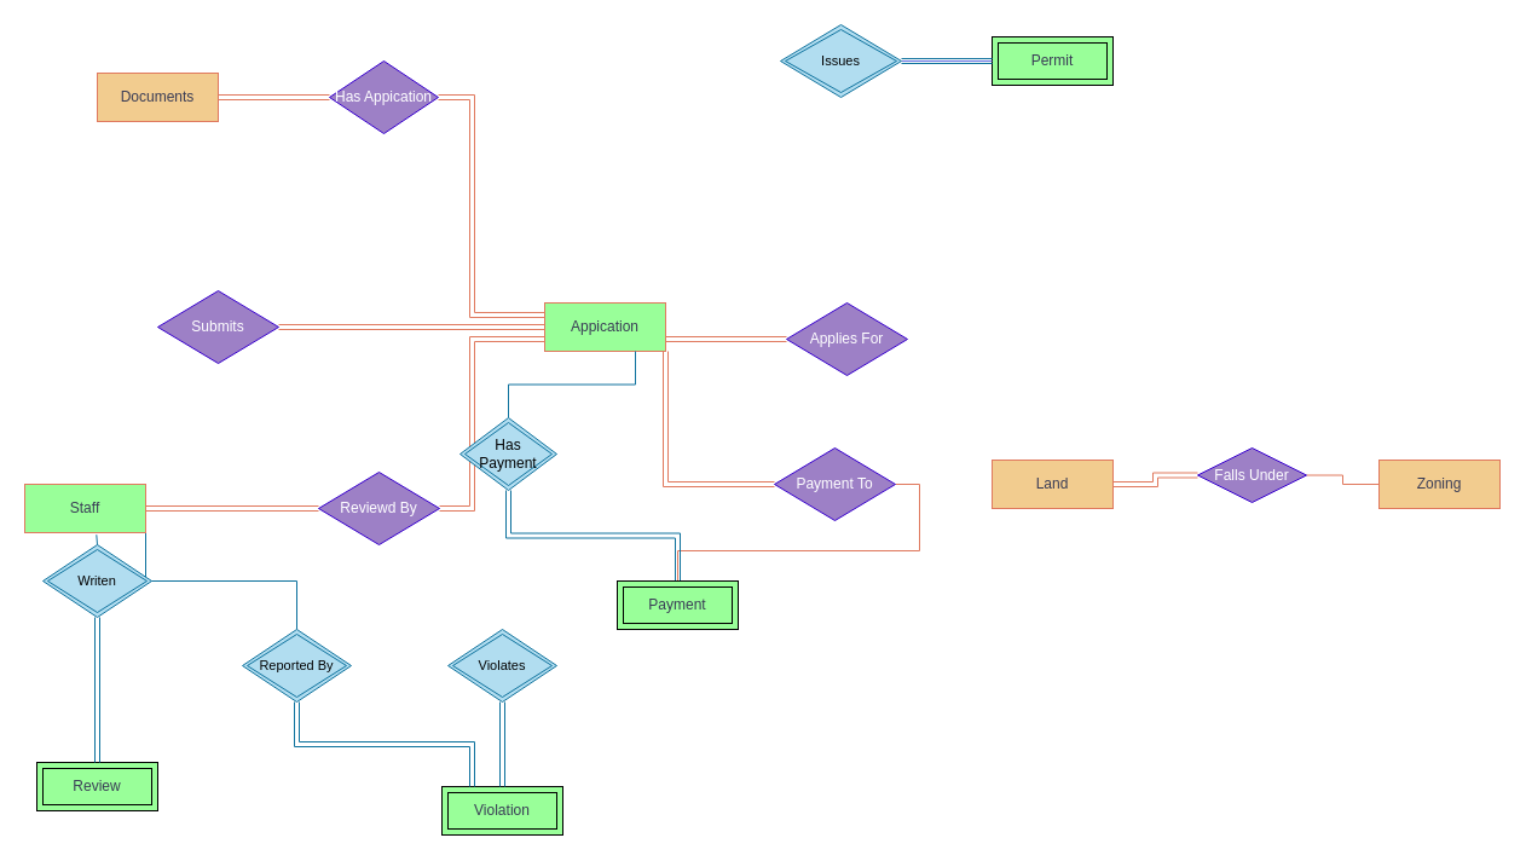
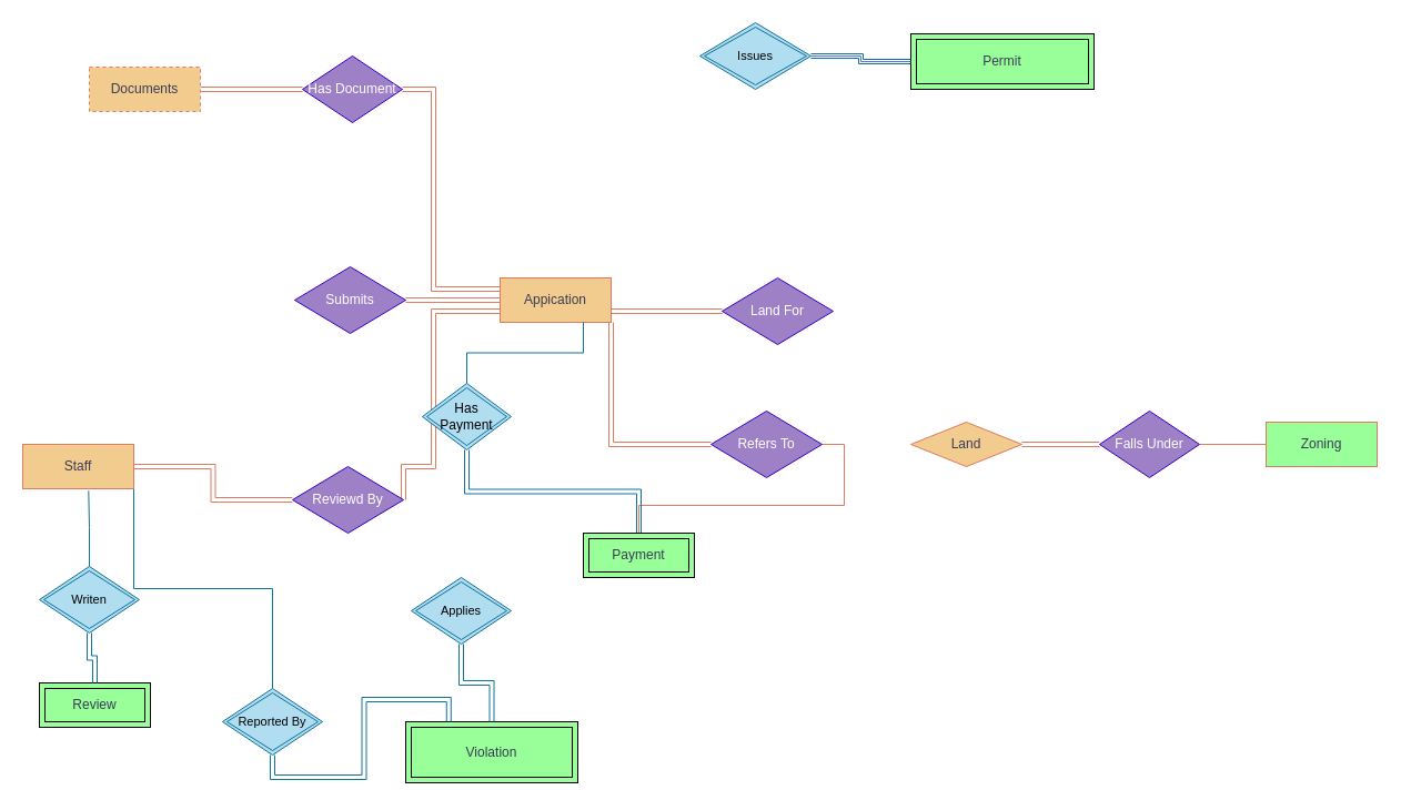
- <mxCell id="29" value="Issues" style="shape=rhombus;double=1;perimeter=rhombusPerimeter;whiteSpace=wrap;html=1;align=center;strokeColor=#10739e;fontFamily=Helvetica;fontSize=11;labelBackgroundColor=none;fillColor=#b1ddf0;" vertex="1" parent="1"><mxGeometry x="645" y="20" width="100" height="60" as="geometry" /></mxCell>
+ <mxCell id="29" value="Issues" style="shape=rhombus;double=1;perimeter=rhombusPerimeter;whiteSpace=wrap;html=1;align=center;strokeColor=#10739e;fontFamily=Helvetica;fontSize=11;labelBackgroundColor=none;fillColor=#b1ddf0;" vertex="1" parent="1"><mxGeometry x="630" y="20" width="100" height="60" as="geometry" /></mxCell>
- <mxCell id="13" value="Permit" style="shape=ext;margin=3;double=1;whiteSpace=wrap;html=1;align=center;strokeColor=#000000;fontColor=#393C56;fillColor=#99FF99;" vertex="1" parent="1"><mxGeometry x="820" y="30" width="100" height="40" as="geometry" /></mxCell>
+ <mxCell id="13" value="Permit" style="shape=ext;margin=3;double=1;whiteSpace=wrap;html=1;align=center;strokeColor=#000000;fontColor=#393C56;fillColor=#99FF99;" vertex="1" parent="1"><mxGeometry x="820" y="30" width="165" height="50" as="geometry" /></mxCell>
- <mxCell id="12" value="Documents" style="whiteSpace=wrap;html=1;align=center;strokeColor=#E07A5F;fontColor=#393C56;fillColor=#F2CC8F;" vertex="1" parent="1"><mxGeometry x="80" y="60" width="100" height="40" as="geometry" /></mxCell>
+ <mxCell id="12" value="Documents" style="whiteSpace=wrap;html=1;align=center;strokeColor=#E07A5F;fontColor=#393C56;fillColor=#F2CC8F;dashed=1;" vertex="1" parent="1"><mxGeometry x="80" y="60" width="100" height="40" as="geometry" /></mxCell>
- <mxCell id="26" value="Has Appication" style="shape=rhombus;perimeter=rhombusPerimeter;whiteSpace=wrap;html=1;align=center;strokeColor=#3700CC;fontColor=#ffffff;fillColor=light-dark(#9d80c6, #ffa7ff);" vertex="1" parent="1"><mxGeometry x="272" y="50" width="90" height="60" as="geometry" /></mxCell>
+ <mxCell id="26" value="Has Document" style="shape=rhombus;perimeter=rhombusPerimeter;whiteSpace=wrap;html=1;align=center;strokeColor=#3700CC;fontColor=#ffffff;fillColor=light-dark(#9d80c6, #ffa7ff);" vertex="1" parent="1"><mxGeometry x="272" y="50" width="90" height="60" as="geometry" /></mxCell>
- <mxCell id="17" value="Submits" style="shape=rhombus;perimeter=rhombusPerimeter;whiteSpace=wrap;html=1;align=center;strokeColor=#3700CC;fontColor=#ffffff;fillColor=light-dark(#9d80c6, #ffa7ff);" vertex="1" parent="1"><mxGeometry x="130" y="240" width="100" height="60" as="geometry" /></mxCell>
+ <mxCell id="17" value="Submits" style="shape=rhombus;perimeter=rhombusPerimeter;whiteSpace=wrap;html=1;align=center;strokeColor=#3700CC;fontColor=#ffffff;fillColor=light-dark(#9d80c6, #ffa7ff);" vertex="1" parent="1"><mxGeometry x="265" y="240" width="100" height="60" as="geometry" /></mxCell>
- <mxCell id="4" value="Appication" style="whiteSpace=wrap;html=1;align=center;labelBackgroundColor=none;fillColor=#99ff99;strokeColor=#E07A5F;fontColor=#393C56;" vertex="1" parent="1"><mxGeometry x="450" y="250" width="100" height="40" as="geometry" /></mxCell>
+ <mxCell id="4" value="Appication" style="whiteSpace=wrap;html=1;align=center;labelBackgroundColor=none;fillColor=#F2CC8F;strokeColor=#E07A5F;fontColor=#393C56;" vertex="1" parent="1"><mxGeometry x="450" y="250" width="100" height="40" as="geometry" /></mxCell>
- <mxCell id="19" value="Applies For" style="shape=rhombus;perimeter=rhombusPerimeter;whiteSpace=wrap;html=1;align=center;strokeColor=#3700CC;fontColor=#ffffff;fillColor=light-dark(#9d80c6, #ffa7ff);" vertex="1" parent="1"><mxGeometry x="650" y="250" width="100" height="60" as="geometry" /></mxCell>
+ <mxCell id="19" value="Land For" style="shape=rhombus;perimeter=rhombusPerimeter;whiteSpace=wrap;html=1;align=center;strokeColor=#3700CC;fontColor=#ffffff;fillColor=light-dark(#9d80c6, #ffa7ff);" vertex="1" parent="1"><mxGeometry x="650" y="250" width="100" height="60" as="geometry" /></mxCell>
- <mxCell id="23" value="Falls Under" style="shape=rhombus;perimeter=rhombusPerimeter;whiteSpace=wrap;html=1;align=center;strokeColor=#3700CC;fontColor=#ffffff;fillColor=light-dark(#9d80c6, #ffa7ff);" vertex="1" parent="1"><mxGeometry x="990" y="370" width="90" height="45" as="geometry" /></mxCell>
+ <mxCell id="23" value="Falls Under" style="shape=rhombus;perimeter=rhombusPerimeter;whiteSpace=wrap;html=1;align=center;strokeColor=#3700CC;fontColor=#ffffff;fillColor=light-dark(#9d80c6, #ffa7ff);" vertex="1" parent="1"><mxGeometry x="990" y="370" width="90" height="60" as="geometry" /></mxCell>
- <mxCell id="21" value="Payment To" style="shape=rhombus;perimeter=rhombusPerimeter;whiteSpace=wrap;html=1;align=center;strokeColor=#3700CC;fontColor=#ffffff;fillColor=light-dark(#9d80c6, #ffa7ff);" vertex="1" parent="1"><mxGeometry x="640" y="370" width="100" height="60" as="geometry" /></mxCell>
+ <mxCell id="21" value="Refers To" style="shape=rhombus;perimeter=rhombusPerimeter;whiteSpace=wrap;html=1;align=center;strokeColor=#3700CC;fontColor=#ffffff;fillColor=light-dark(#9d80c6, #ffa7ff);" vertex="1" parent="1"><mxGeometry x="640" y="370" width="100" height="60" as="geometry" /></mxCell>
- <mxCell id="6" value="Land" style="whiteSpace=wrap;html=1;align=center;strokeColor=#E07A5F;fontColor=#393C56;fillColor=#F2CC8F;" vertex="1" parent="1"><mxGeometry x="820" y="380" width="100" height="40" as="geometry" /></mxCell>
+ <mxCell id="6" value="Land" style="rhombus;whiteSpace=wrap;html=1;align=center;strokeColor=#E07A5F;fontColor=#393C56;fillColor=#F2CC8F;" vertex="1" parent="1"><mxGeometry x="820" y="380" width="100" height="40" as="geometry" /></mxCell>
- <mxCell id="7" value="Zoning" style="whiteSpace=wrap;html=1;align=center;strokeColor=#E07A5F;fontColor=#393C56;fillColor=#F2CC8F;" vertex="1" parent="1"><mxGeometry x="1140" y="380" width="100" height="40" as="geometry" /></mxCell>
+ <mxCell id="7" value="Zoning" style="whiteSpace=wrap;html=1;align=center;strokeColor=#E07A5F;fontColor=#393C56;fillColor=#99ff99;" vertex="1" parent="1"><mxGeometry x="1140" y="380" width="100" height="40" as="geometry" /></mxCell>
- <mxCell id="10" value="Staff" style="whiteSpace=wrap;html=1;align=center;strokeColor=#E07A5F;fontColor=#393C56;fillColor=#99ff99;" vertex="1" parent="1"><mxGeometry x="20" y="400" width="100" height="40" as="geometry" /></mxCell>
+ <mxCell id="10" value="Staff" style="whiteSpace=wrap;html=1;align=center;strokeColor=#E07A5F;fontColor=#393C56;fillColor=#F2CC8F;" vertex="1" parent="1"><mxGeometry x="20" y="400" width="100" height="40" as="geometry" /></mxCell>
- <mxCell id="24" value="Reviewd By" style="shape=rhombus;perimeter=rhombusPerimeter;whiteSpace=wrap;html=1;align=center;strokeColor=#3700CC;fontColor=#ffffff;fillColor=light-dark(#9d80c6, #ffa7ff);" vertex="1" parent="1"><mxGeometry x="263" y="390" width="100" height="60" as="geometry" /></mxCell>
+ <mxCell id="24" value="Reviewd By" style="shape=rhombus;perimeter=rhombusPerimeter;whiteSpace=wrap;html=1;align=center;strokeColor=#3700CC;fontColor=#ffffff;fillColor=light-dark(#9d80c6, #ffa7ff);" vertex="1" parent="1"><mxGeometry x="263" y="420" width="100" height="60" as="geometry" /></mxCell>
- <mxCell id="35" value="Writen" style="shape=rhombus;double=1;perimeter=rhombusPerimeter;whiteSpace=wrap;html=1;align=center;strokeColor=#10739e;verticalAlign=middle;fontFamily=Helvetica;fontSize=11;fontColor=default;labelBackgroundColor=none;fillColor=#b1ddf0;" vertex="1" parent="1"><mxGeometry x="35" y="450" width="90" height="60" as="geometry" /></mxCell>
+ <mxCell id="35" value="Writen" style="shape=rhombus;double=1;perimeter=rhombusPerimeter;whiteSpace=wrap;html=1;align=center;strokeColor=#10739e;verticalAlign=middle;fontFamily=Helvetica;fontSize=11;fontColor=default;labelBackgroundColor=none;fillColor=#b1ddf0;" vertex="1" parent="1"><mxGeometry x="35" y="510" width="90" height="60" as="geometry" /></mxCell>
- <mxCell id="33" value="Payment" style="shape=ext;margin=3;double=1;whiteSpace=wrap;html=1;align=center;strokeColor=#000000;fontColor=#393C56;fillColor=#99FF99;" vertex="1" parent="1"><mxGeometry x="510" y="480" width="100" height="40" as="geometry" /></mxCell>
+ <mxCell id="33" value="Payment" style="shape=ext;margin=3;double=1;whiteSpace=wrap;html=1;align=center;strokeColor=#000000;fontColor=#393C56;fillColor=#99FF99;" vertex="1" parent="1"><mxGeometry x="525" y="480" width="100" height="40" as="geometry" /></mxCell>
- <mxCell id="40" value="Reported By" style="shape=rhombus;double=1;perimeter=rhombusPerimeter;whiteSpace=wrap;html=1;align=center;strokeColor=#10739e;verticalAlign=middle;fontFamily=Helvetica;fontSize=11;fontColor=default;labelBackgroundColor=none;fillColor=#b1ddf0;" vertex="1" parent="1"><mxGeometry x="200" y="520" width="90" height="60" as="geometry" /></mxCell>
+ <mxCell id="40" value="Reported By" style="shape=rhombus;double=1;perimeter=rhombusPerimeter;whiteSpace=wrap;html=1;align=center;strokeColor=#10739e;verticalAlign=middle;fontFamily=Helvetica;fontSize=11;fontColor=default;labelBackgroundColor=none;fillColor=#b1ddf0;" vertex="1" parent="1"><mxGeometry x="200" y="620" width="90" height="60" as="geometry" /></mxCell>
- <mxCell id="38" value="Violates" style="shape=rhombus;double=1;perimeter=rhombusPerimeter;whiteSpace=wrap;html=1;align=center;strokeColor=#10739e;verticalAlign=middle;fontFamily=Helvetica;fontSize=11;fontColor=default;labelBackgroundColor=none;fillColor=#b1ddf0;" vertex="1" parent="1"><mxGeometry x="370" y="520" width="90" height="60" as="geometry" /></mxCell>
+ <mxCell id="38" value="Applies" style="shape=rhombus;double=1;perimeter=rhombusPerimeter;whiteSpace=wrap;html=1;align=center;strokeColor=#10739e;verticalAlign=middle;fontFamily=Helvetica;fontSize=11;fontColor=default;labelBackgroundColor=none;fillColor=#b1ddf0;" vertex="1" parent="1"><mxGeometry x="370" y="520" width="90" height="60" as="geometry" /></mxCell>
- <mxCell id="15" value="Review" style="shape=ext;margin=3;double=1;whiteSpace=wrap;html=1;align=center;strokeColor=#000000;fontColor=#393C56;fillColor=#99FF99;" vertex="1" parent="1"><mxGeometry x="30" y="630" width="100" height="40" as="geometry" /></mxCell>
+ <mxCell id="15" value="Review" style="shape=ext;margin=3;double=1;whiteSpace=wrap;html=1;align=center;strokeColor=#000000;fontColor=#393C56;fillColor=#99FF99;" vertex="1" parent="1"><mxGeometry x="35" y="615" width="100" height="40" as="geometry" /></mxCell>
- <mxCell id="14" value="Violation" style="shape=ext;margin=3;double=1;whiteSpace=wrap;html=1;align=center;strokeColor=#000000;fontColor=#393C56;fillColor=#99FF99;" vertex="1" parent="1"><mxGeometry x="365" y="650" width="100" height="40" as="geometry" /></mxCell>
+ <mxCell id="14" value="Violation" style="shape=ext;margin=3;double=1;whiteSpace=wrap;html=1;align=center;strokeColor=#000000;fontColor=#393C56;fillColor=#99FF99;" vertex="1" parent="1"><mxGeometry x="365" y="650" width="155" height="55" as="geometry" /></mxCell>
